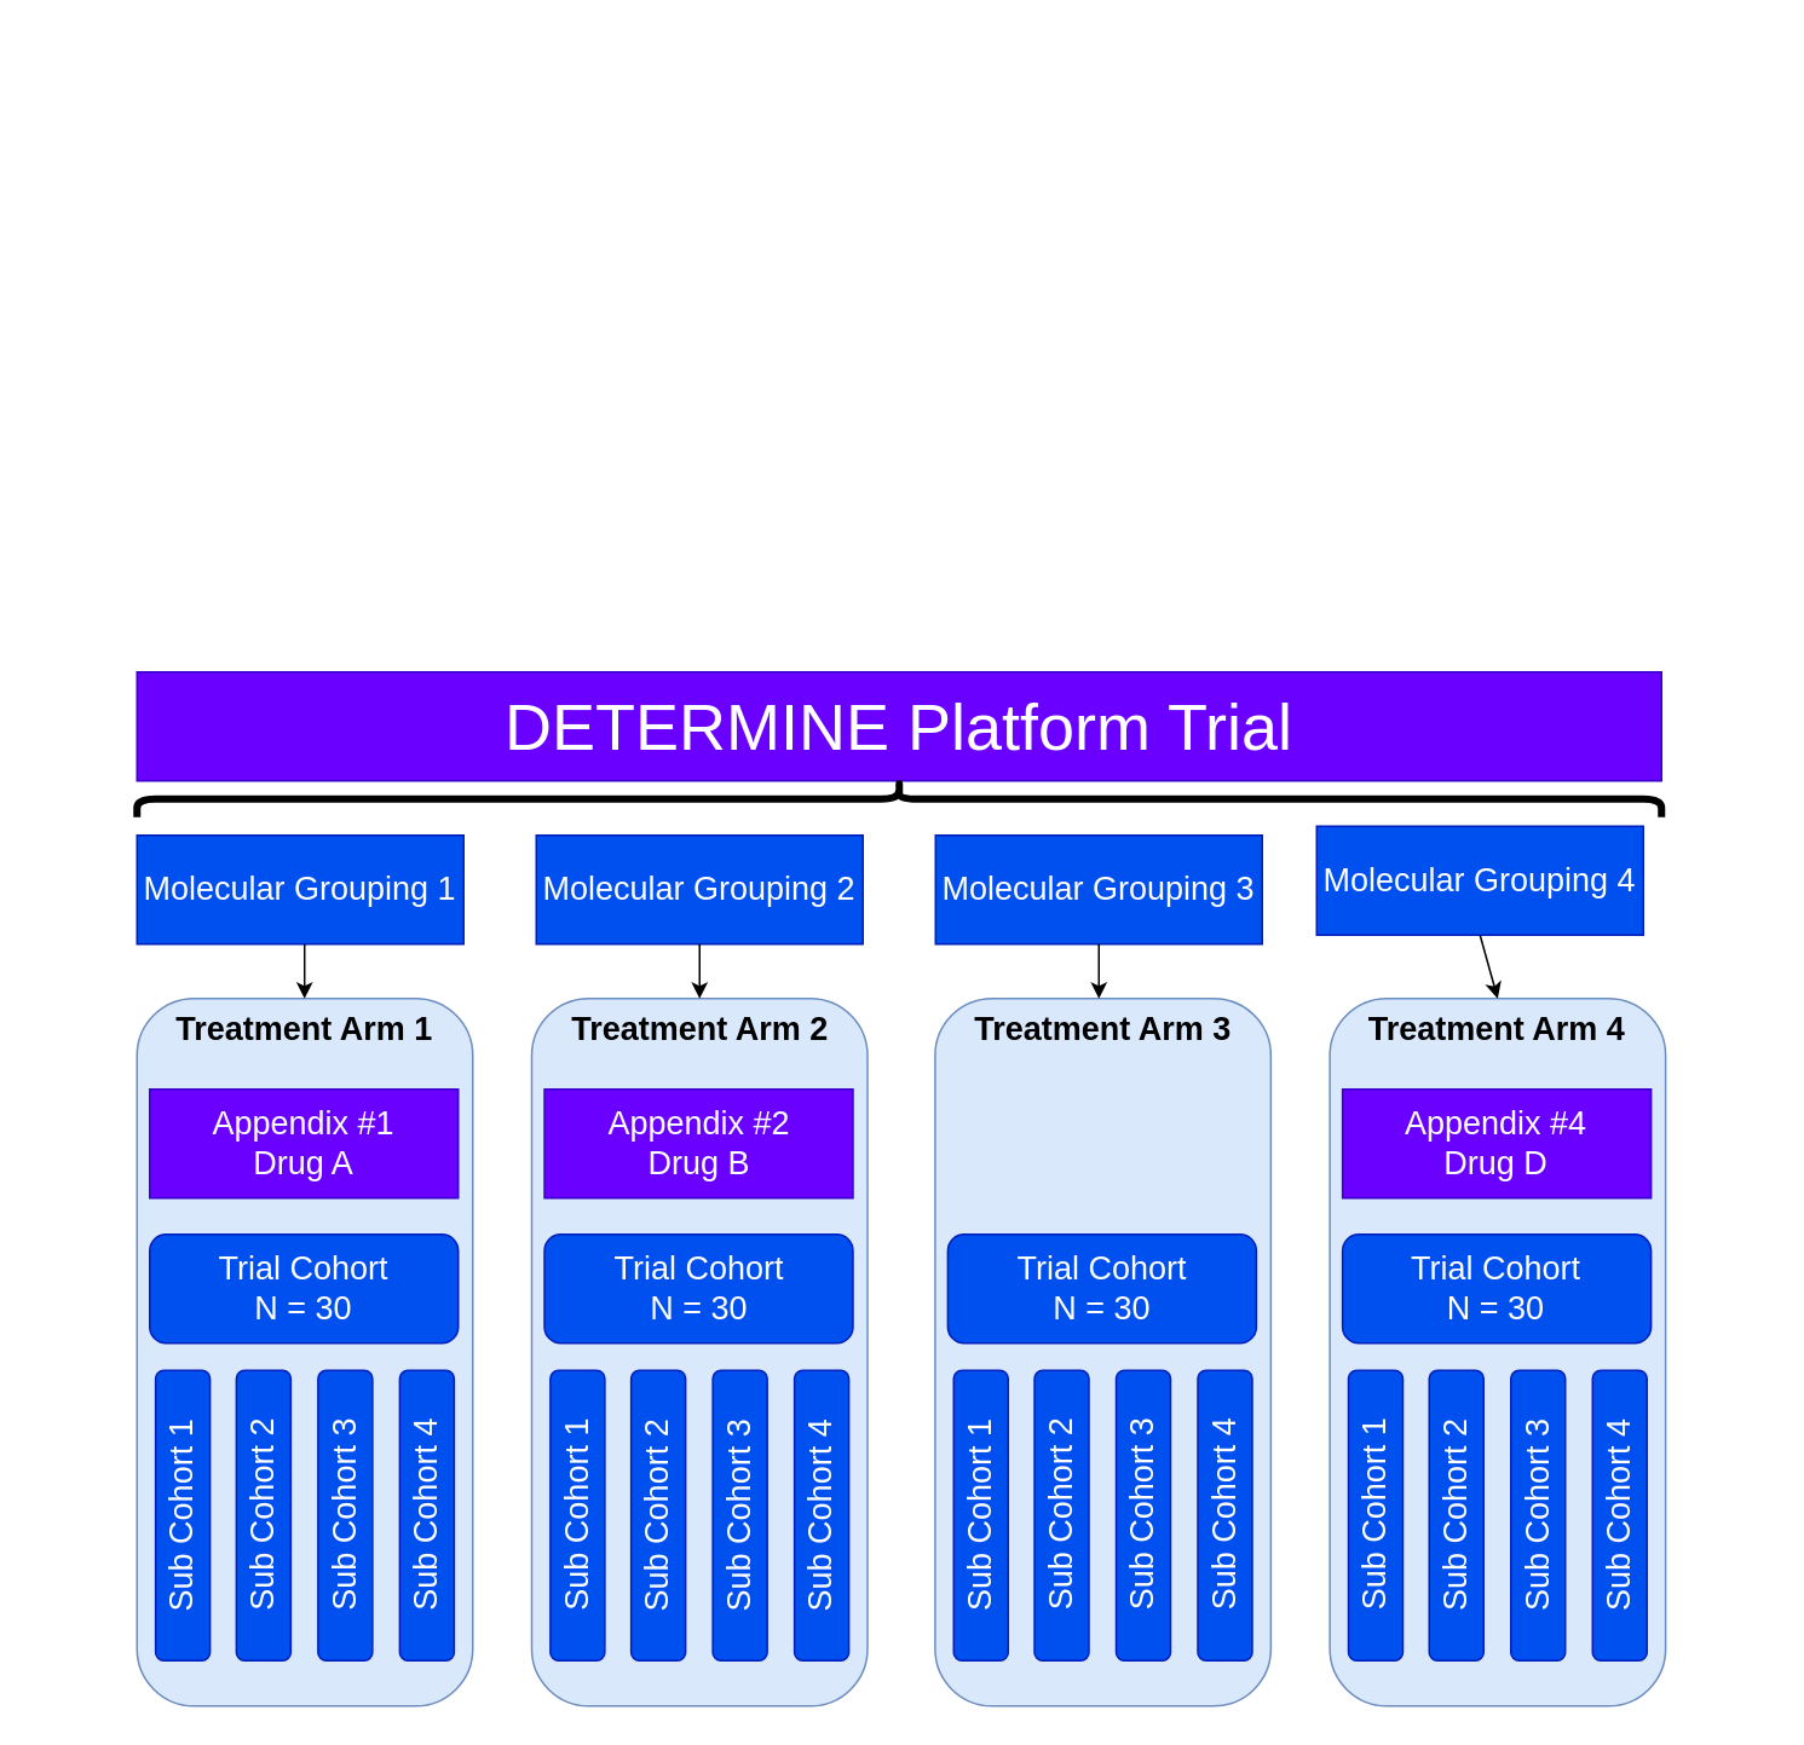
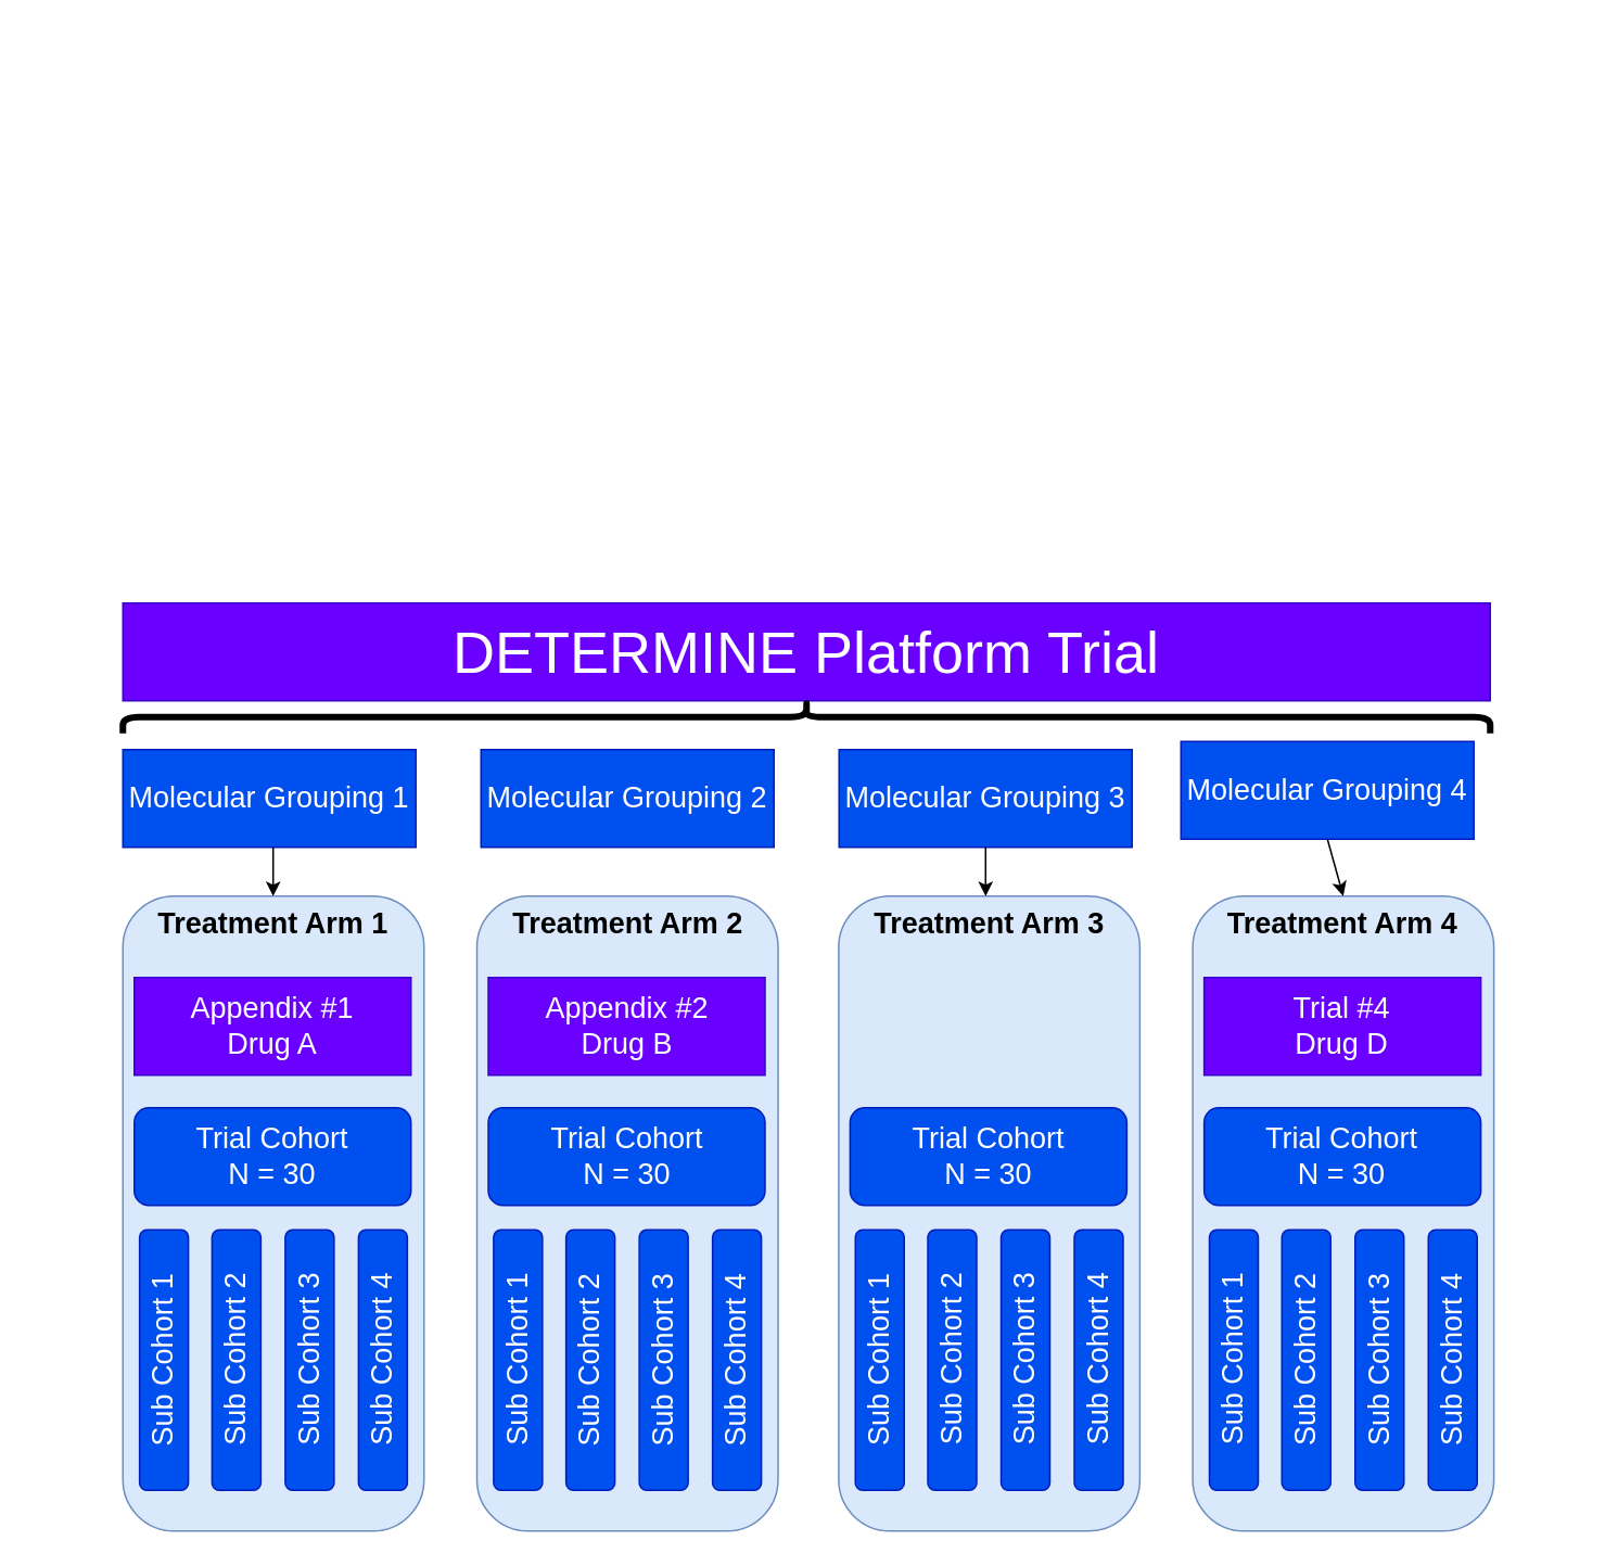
- <mxCell id="34" value="" style="endArrow=classic;html=1;rounded=0;exitX=0.5;exitY=1;exitDx=0;exitDy=0;" edge="1" parent="1" source="4" target="14"><mxGeometry width="50" height="50" relative="1" as="geometry"><mxPoint x="175" y="530" as="sourcePoint" /><mxPoint x="175" y="560" as="targetPoint" /></mxGeometry></mxCell>
- <mxCell id="28" value="Appendix #4&lt;br&gt;Drug D" style="rounded=0;whiteSpace=wrap;html=1;fontSize=18;fillColor=#6a00ff;fontColor=#ffffff;strokeColor=#3700CC;" vertex="1" parent="1"><mxGeometry x="739.25" y="600" width="170" height="60" as="geometry" /></mxCell>
+ <mxCell id="28" value="Trial #4&lt;br&gt;Drug D" style="rounded=0;whiteSpace=wrap;html=1;fontSize=18;fillColor=#6a00ff;fontColor=#ffffff;strokeColor=#3700CC;" vertex="1" parent="1"><mxGeometry x="739.25" y="600" width="170" height="60" as="geometry" /></mxCell>
